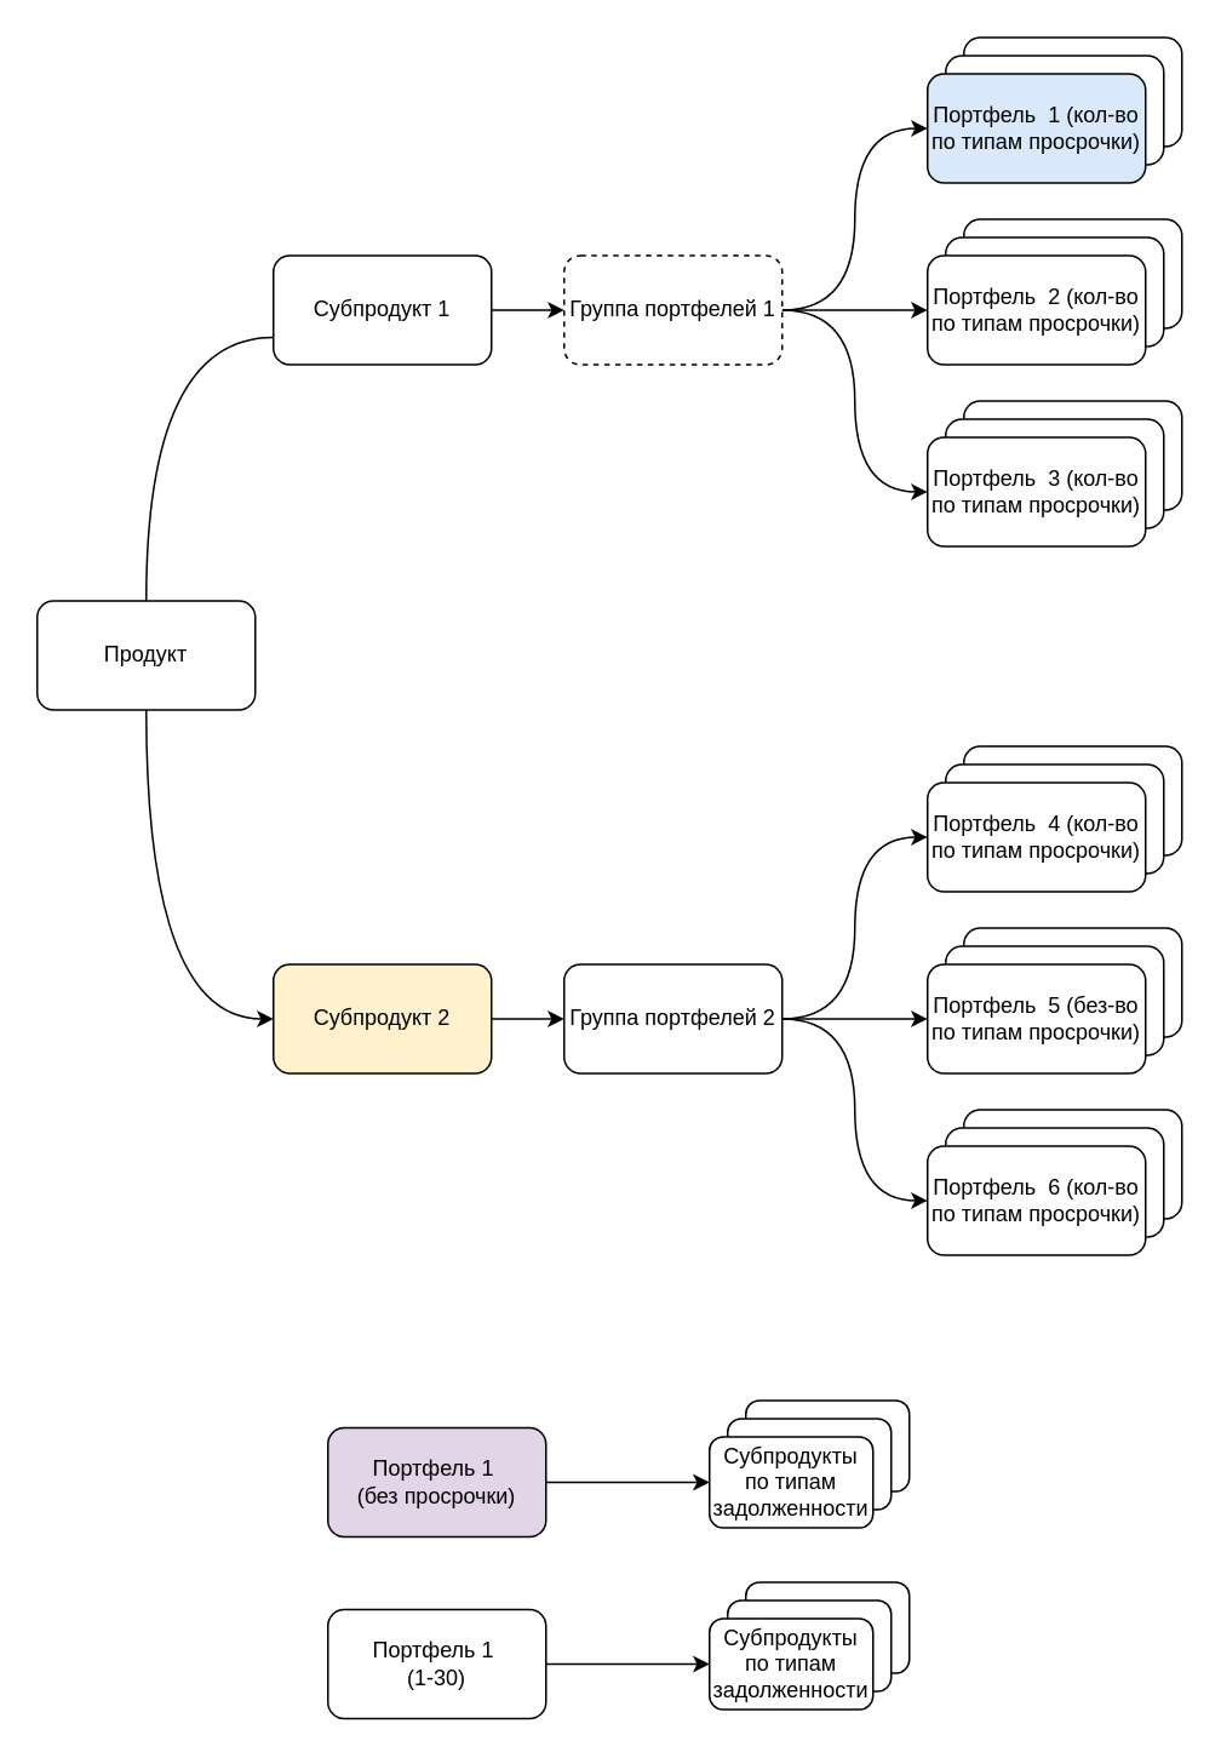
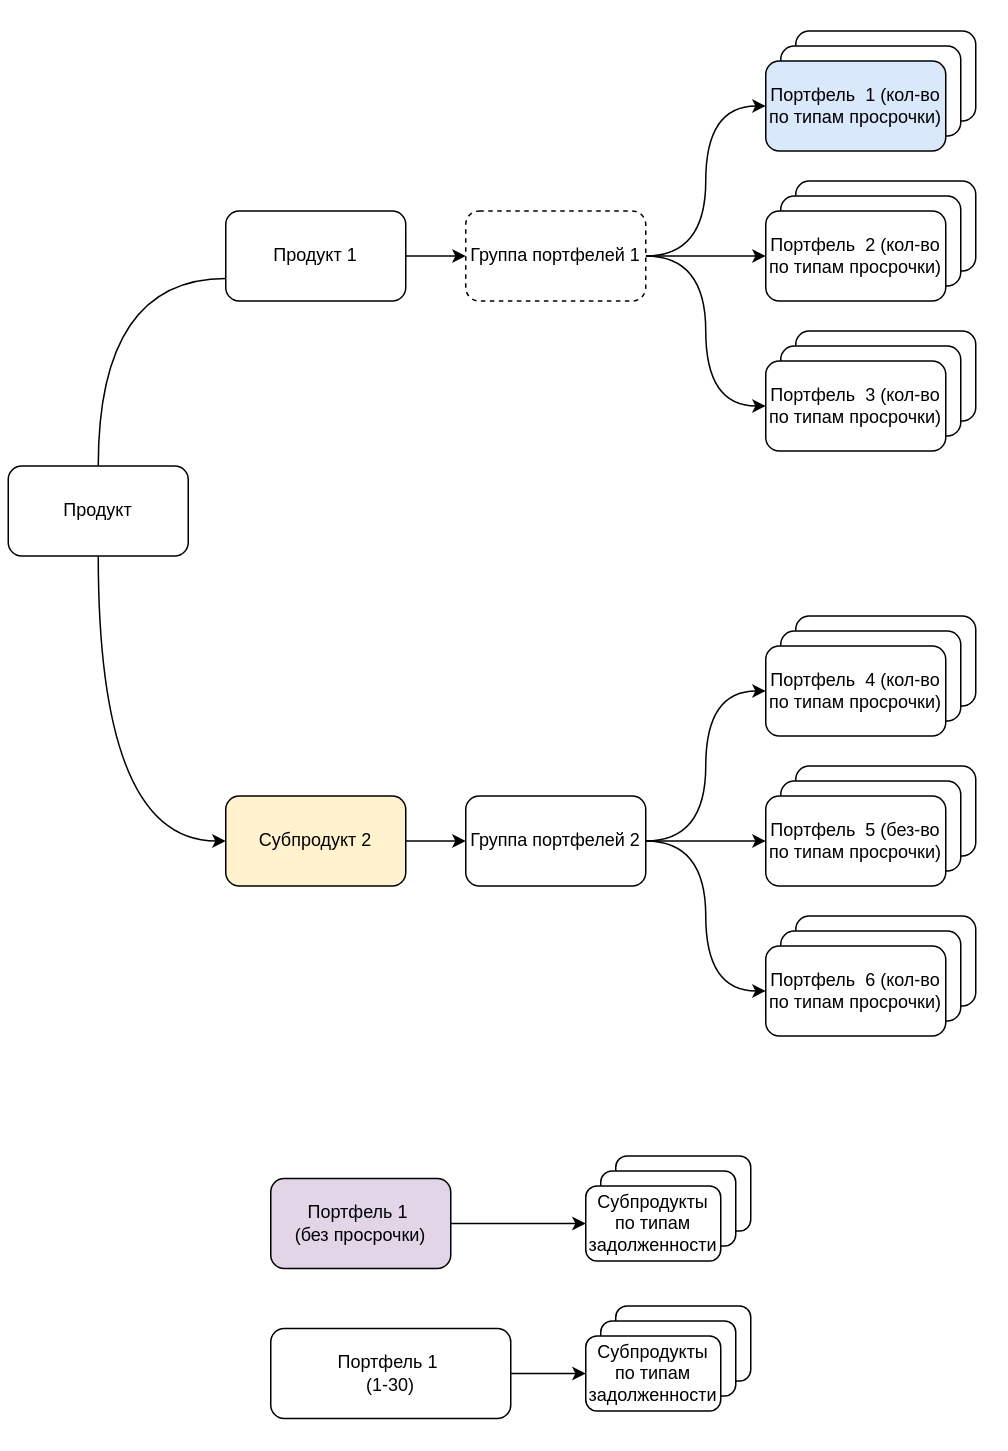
- <mxCell id="38" value="&lt;div&gt;Субпродукт 1&lt;/div&gt;" style="rounded=1;whiteSpace=wrap;html=1;" vertex="1" parent="1"><mxGeometry x="150" y="140" width="120" height="60" as="geometry" /></mxCell>
+ <mxCell id="38" value="&lt;div&gt;Продукт 1&lt;/div&gt;" style="rounded=1;whiteSpace=wrap;html=1;" vertex="1" parent="1"><mxGeometry x="150" y="140" width="120" height="60" as="geometry" /></mxCell>
- <mxCell id="4" value="Продукт" style="rounded=1;whiteSpace=wrap;html=1;" vertex="1" parent="1"><mxGeometry x="20" y="330" width="120" height="60" as="geometry" /></mxCell>
+ <mxCell id="4" value="Продукт" style="rounded=1;whiteSpace=wrap;html=1;" vertex="1" parent="1"><mxGeometry x="5" y="310" width="120" height="60" as="geometry" /></mxCell>
- <mxCell id="48" value="Портфель 1&amp;nbsp;&lt;div&gt;(1-30)&lt;/div&gt;" style="rounded=1;whiteSpace=wrap;html=1;" vertex="1" parent="1"><mxGeometry x="180" y="885" width="120" height="60" as="geometry" /></mxCell>
+ <mxCell id="48" value="Портфель 1&amp;nbsp;&lt;div&gt;(1-30)&lt;/div&gt;" style="rounded=1;whiteSpace=wrap;html=1;" vertex="1" parent="1"><mxGeometry x="180" y="885" width="160" height="60" as="geometry" /></mxCell>
